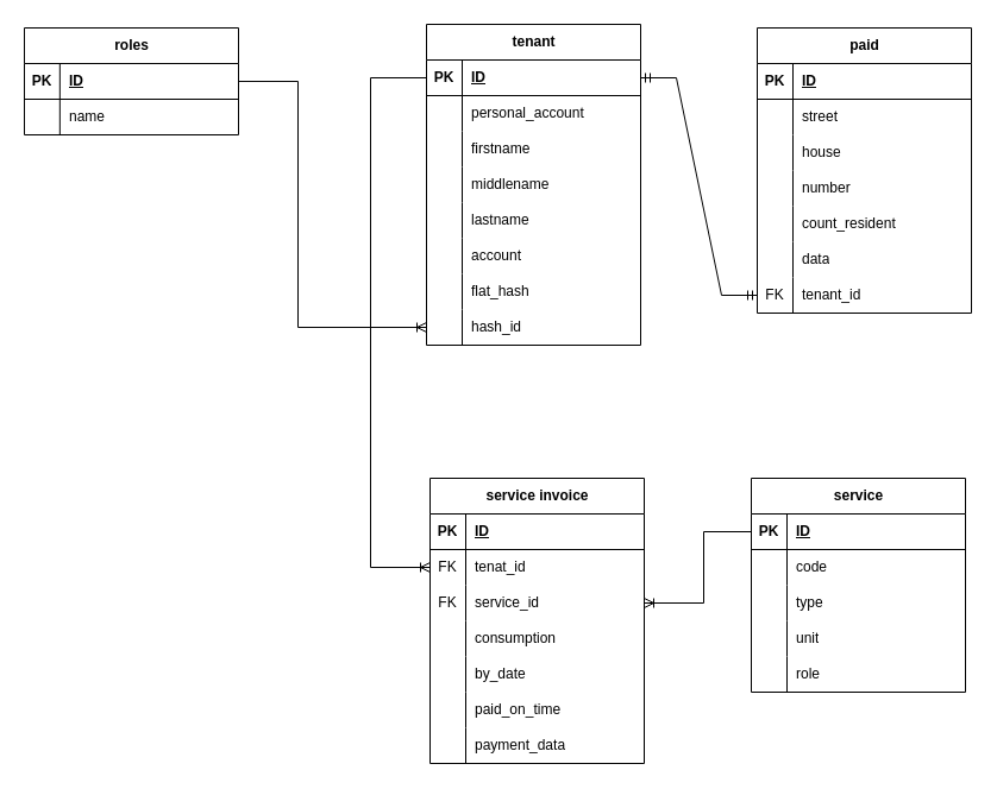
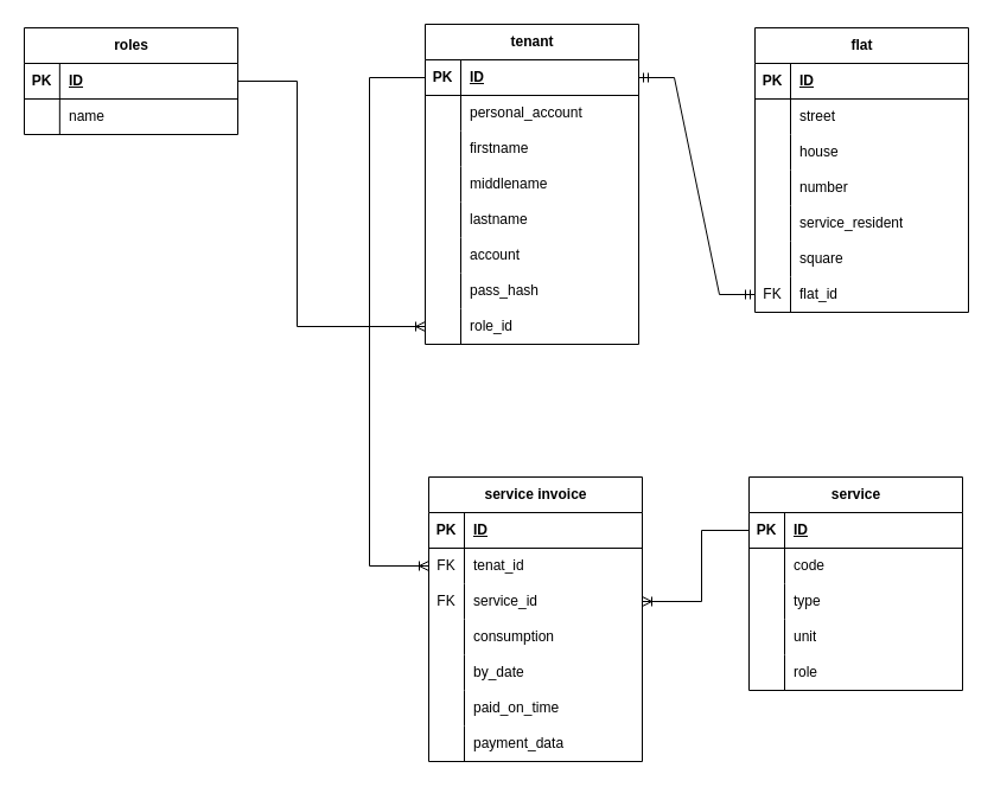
- <mxCell id="27" value="paid" style="shape=table;startSize=30;container=1;collapsible=1;childLayout=tableLayout;fixedRows=1;rowLines=0;fontStyle=1;align=center;resizeLast=1;html=1;" parent="1" vertex="1"><mxGeometry x="636" y="23" width="180" height="240" as="geometry" /></mxCell>
+ <mxCell id="27" value="flat" style="shape=table;startSize=30;container=1;collapsible=1;childLayout=tableLayout;fixedRows=1;rowLines=0;fontStyle=1;align=center;resizeLast=1;html=1;" parent="1" vertex="1"><mxGeometry x="636" y="23" width="180" height="240" as="geometry" /></mxCell>
- <mxCell id="42" value="count_resident" style="shape=partialRectangle;connectable=0;fillColor=none;top=0;left=0;bottom=0;right=0;align=left;spacingLeft=6;overflow=hidden;whiteSpace=wrap;html=1;" parent="40" vertex="1"><mxGeometry x="30" width="150" height="30" as="geometry"><mxRectangle width="150" height="30" as="alternateBounds" /></mxGeometry></mxCell>
+ <mxCell id="42" value="service_resident" style="shape=partialRectangle;connectable=0;fillColor=none;top=0;left=0;bottom=0;right=0;align=left;spacingLeft=6;overflow=hidden;whiteSpace=wrap;html=1;" parent="40" vertex="1"><mxGeometry x="30" width="150" height="30" as="geometry"><mxRectangle width="150" height="30" as="alternateBounds" /></mxGeometry></mxCell>
- <mxCell id="45" value="data" style="shape=partialRectangle;connectable=0;fillColor=none;top=0;left=0;bottom=0;right=0;align=left;spacingLeft=6;overflow=hidden;whiteSpace=wrap;html=1;" parent="43" vertex="1"><mxGeometry x="30" width="150" height="30" as="geometry"><mxRectangle width="150" height="30" as="alternateBounds" /></mxGeometry></mxCell>
+ <mxCell id="45" value="square" style="shape=partialRectangle;connectable=0;fillColor=none;top=0;left=0;bottom=0;right=0;align=left;spacingLeft=6;overflow=hidden;whiteSpace=wrap;html=1;" parent="43" vertex="1"><mxGeometry x="30" width="150" height="30" as="geometry"><mxRectangle width="150" height="30" as="alternateBounds" /></mxGeometry></mxCell>
- <mxCell id="23" value="flat_hash" style="shape=partialRectangle;connectable=0;fillColor=none;top=0;left=0;bottom=0;right=0;align=left;spacingLeft=6;overflow=hidden;whiteSpace=wrap;html=1;" parent="21" vertex="1"><mxGeometry x="30" width="150" height="30" as="geometry"><mxRectangle width="150" height="30" as="alternateBounds" /></mxGeometry></mxCell>
+ <mxCell id="23" value="pass_hash" style="shape=partialRectangle;connectable=0;fillColor=none;top=0;left=0;bottom=0;right=0;align=left;spacingLeft=6;overflow=hidden;whiteSpace=wrap;html=1;" parent="21" vertex="1"><mxGeometry x="30" width="150" height="30" as="geometry"><mxRectangle width="150" height="30" as="alternateBounds" /></mxGeometry></mxCell>
- <mxCell id="48" value="tenant_id" style="shape=partialRectangle;connectable=0;fillColor=none;top=0;left=0;bottom=0;right=0;align=left;spacingLeft=6;overflow=hidden;whiteSpace=wrap;html=1;" parent="46" vertex="1"><mxGeometry x="30" width="150" height="30" as="geometry"><mxRectangle width="150" height="30" as="alternateBounds" /></mxGeometry></mxCell>
+ <mxCell id="48" value="flat_id" style="shape=partialRectangle;connectable=0;fillColor=none;top=0;left=0;bottom=0;right=0;align=left;spacingLeft=6;overflow=hidden;whiteSpace=wrap;html=1;" parent="46" vertex="1"><mxGeometry x="30" width="150" height="30" as="geometry"><mxRectangle width="150" height="30" as="alternateBounds" /></mxGeometry></mxCell>
- <mxCell id="26" value="hash_id" style="shape=partialRectangle;connectable=0;fillColor=none;top=0;left=0;bottom=0;right=0;align=left;spacingLeft=6;overflow=hidden;whiteSpace=wrap;html=1;" vertex="1" parent="24"><mxGeometry x="30" width="150" height="30" as="geometry"><mxRectangle width="150" height="30" as="alternateBounds" /></mxGeometry></mxCell>
+ <mxCell id="26" value="role_id" style="shape=partialRectangle;connectable=0;fillColor=none;top=0;left=0;bottom=0;right=0;align=left;spacingLeft=6;overflow=hidden;whiteSpace=wrap;html=1;" vertex="1" parent="24"><mxGeometry x="30" width="150" height="30" as="geometry"><mxRectangle width="150" height="30" as="alternateBounds" /></mxGeometry></mxCell>
